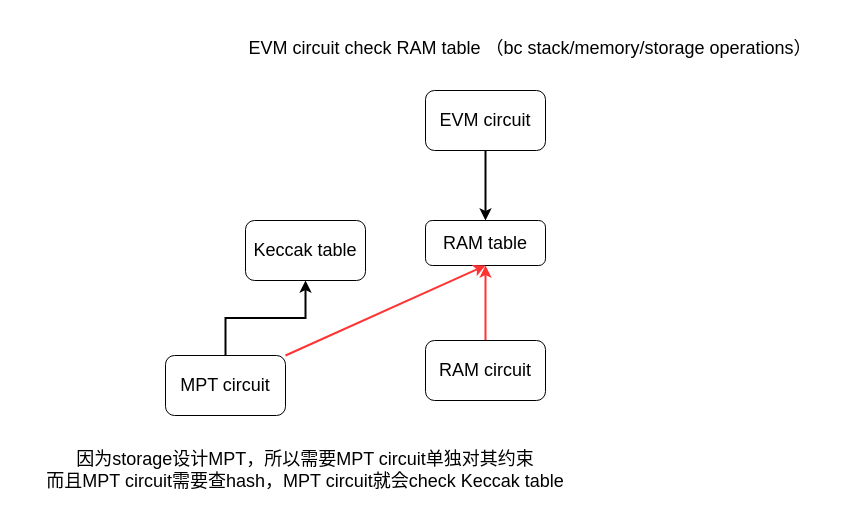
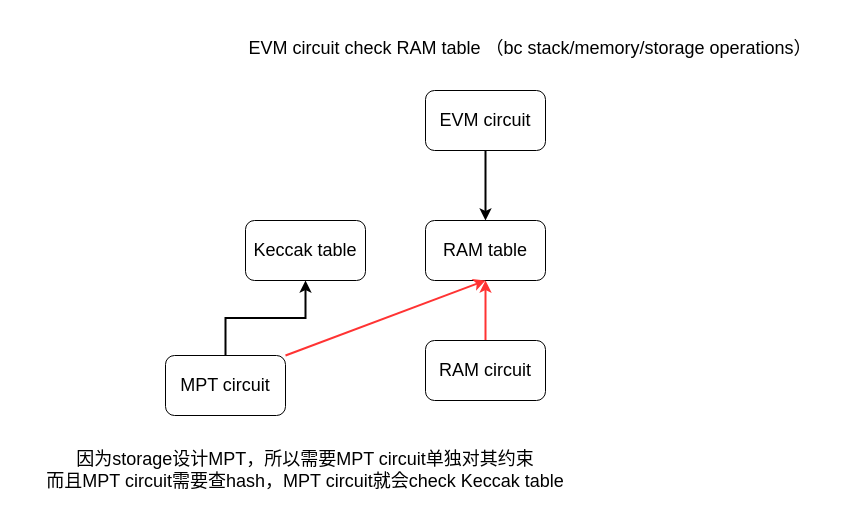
- <mxCell id="2" value="&lt;font style=&quot;font-size: 18px;&quot;&gt;RAM table&lt;/font&gt;" style="rounded=1;whiteSpace=wrap;html=1;" vertex="1" parent="1"><mxGeometry x="425" y="220" width="120" height="45" as="geometry" /></mxCell>
+ <mxCell id="2" value="&lt;font style=&quot;font-size: 18px;&quot;&gt;RAM table&lt;/font&gt;" style="rounded=1;whiteSpace=wrap;html=1;" vertex="1" parent="1"><mxGeometry x="425" y="220" width="120" height="60" as="geometry" /></mxCell>
